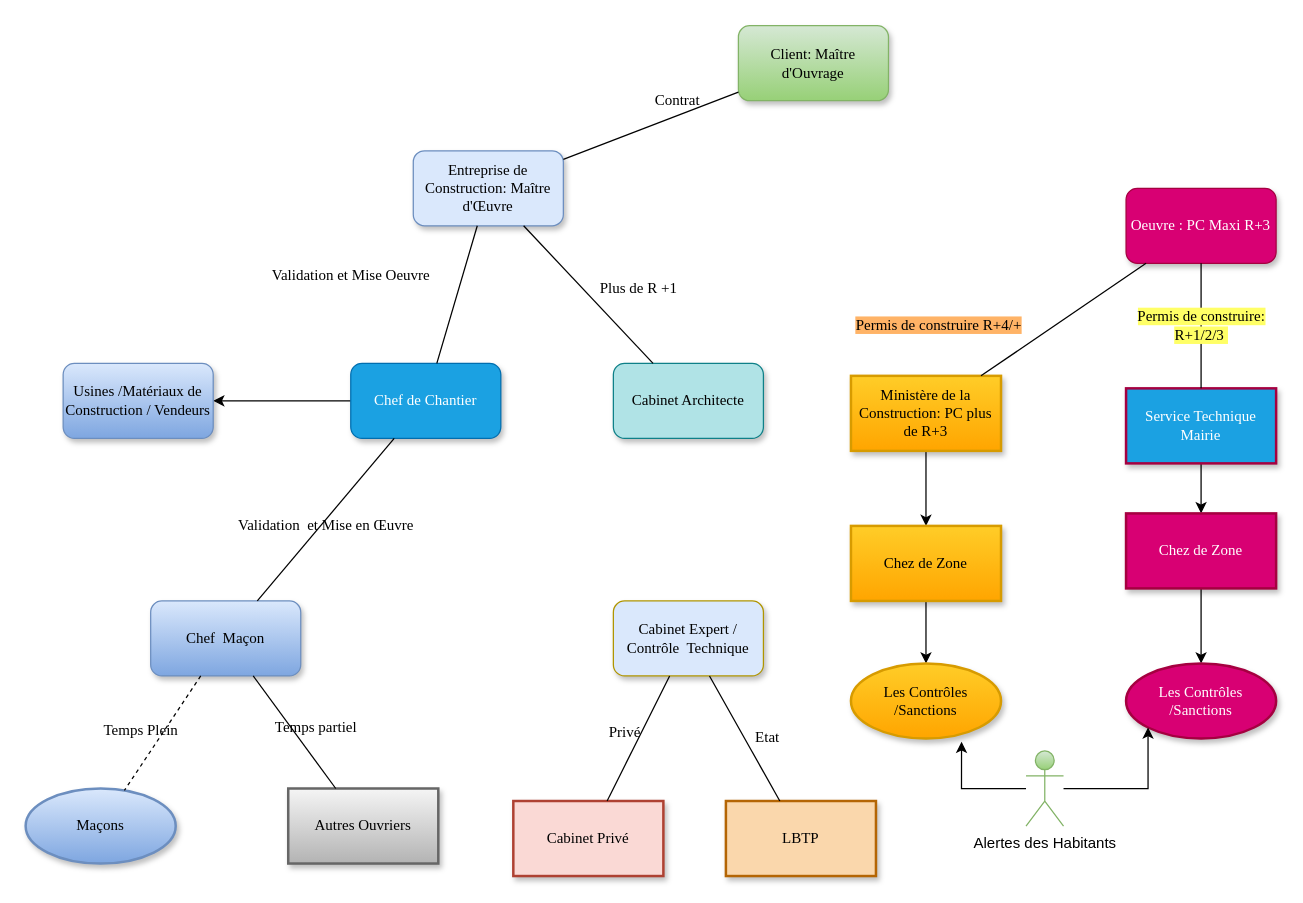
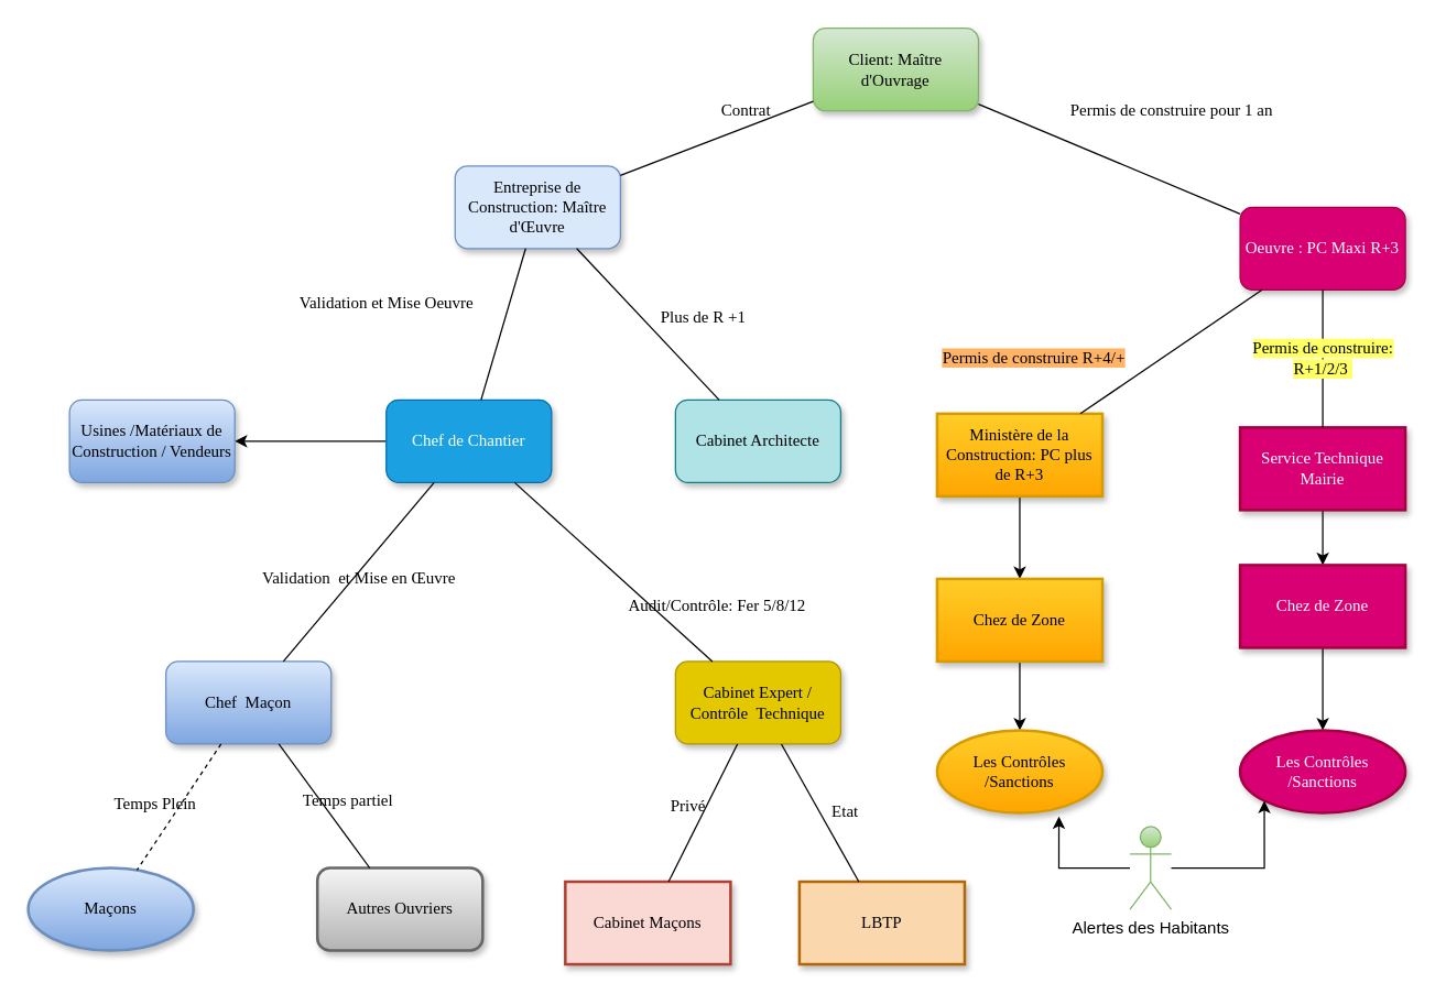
+ <mxCell id="5" value="Permis de construire pour 1 an" style="rounded=0;html=1;labelBackgroundColor=none;startArrow=none;startFill=0;startSize=5;endArrow=none;endFill=0;endSize=5;jettySize=auto;orthogonalLoop=1;strokeWidth=1;fontFamily=Verdana;fontSize=12" parent="1" source="2" target="4" edge="1"><mxGeometry x="0.271" y="50" relative="1" as="geometry"><mxPoint as="offset" /></mxGeometry></mxCell>
- <mxCell id="13" value="&lt;span&gt;Service Technique Mairie&lt;/span&gt;" style="whiteSpace=wrap;html=1;rounded=0;shadow=1;labelBackgroundColor=none;strokeWidth=2;fontFamily=Verdana;fontSize=12;align=center;fillColor=#1ba1e2;fontColor=#ffffff;strokeColor=#A50040;" parent="1" vertex="1"><mxGeometry x="900" y="310" width="120" height="60" as="geometry" /></mxCell>
+ <mxCell id="13" value="&lt;span&gt;Service Technique Mairie&lt;/span&gt;" style="whiteSpace=wrap;html=1;rounded=0;shadow=1;labelBackgroundColor=none;strokeWidth=2;fontFamily=Verdana;fontSize=12;align=center;fillColor=#d80073;fontColor=#ffffff;strokeColor=#A50040;" parent="1" vertex="1"><mxGeometry x="900" y="310" width="120" height="60" as="geometry" /></mxCell>
+ <mxCell id="21" value="Audit/Contrôle: Fer 5/8/12" style="rounded=0;html=1;labelBackgroundColor=none;startArrow=none;startFill=0;startSize=5;endArrow=none;endFill=0;endSize=5;jettySize=auto;orthogonalLoop=1;strokeWidth=1;fontFamily=Verdana;fontSize=12" parent="1" source="8" target="15" edge="1"><mxGeometry x="0.747" y="32" relative="1" as="geometry"><mxPoint as="offset" /></mxGeometry></mxCell>
- <mxCell id="15" value="&lt;span&gt;Cabinet Expert / Contrôle&amp;nbsp; Technique&lt;/span&gt;" style="whiteSpace=wrap;html=1;rounded=1;shadow=1;labelBackgroundColor=none;strokeWidth=1;fontFamily=Verdana;fontSize=12;align=center;fillColor=#dae8fc;strokeColor=#B09500;fontColor=#000000;" parent="1" vertex="1"><mxGeometry x="490" y="480" width="120" height="60" as="geometry" /></mxCell>
+ <mxCell id="15" value="&lt;span&gt;Cabinet Expert / Contrôle&amp;nbsp; Technique&lt;/span&gt;" style="whiteSpace=wrap;html=1;rounded=1;shadow=1;labelBackgroundColor=none;strokeWidth=1;fontFamily=Verdana;fontSize=12;align=center;fillColor=#e3c800;strokeColor=#B09500;fontColor=#000000;" parent="1" vertex="1"><mxGeometry x="490" y="480" width="120" height="60" as="geometry" /></mxCell>
- <mxCell id="23" value="&lt;span&gt;Autres Ouvriers&lt;/span&gt;" style="whiteSpace=wrap;html=1;rounded=0;shadow=1;labelBackgroundColor=none;strokeWidth=2;fontFamily=Verdana;fontSize=12;align=center;fillColor=#f5f5f5;gradientColor=#b3b3b3;strokeColor=#666666;" parent="1" vertex="1"><mxGeometry x="230" y="630" width="120" height="60" as="geometry" /></mxCell>
+ <mxCell id="23" value="&lt;span&gt;Autres Ouvriers&lt;/span&gt;" style="whiteSpace=wrap;html=1;shadow=1;labelBackgroundColor=none;strokeWidth=2;fontFamily=Verdana;fontSize=12;align=center;fillColor=#f5f5f5;gradientColor=#b3b3b3;strokeColor=#666666;rounded=1;" parent="1" vertex="1"><mxGeometry x="230" y="630" width="120" height="60" as="geometry" /></mxCell>
- <mxCell id="24" value="&lt;span&gt;Cabinet Privé&lt;/span&gt;" style="whiteSpace=wrap;html=1;rounded=0;shadow=1;labelBackgroundColor=none;strokeWidth=2;fontFamily=Verdana;fontSize=12;align=center;fillColor=#fad9d5;strokeColor=#ae4132;" parent="1" vertex="1"><mxGeometry x="410" y="640" width="120" height="60" as="geometry" /></mxCell>
+ <mxCell id="24" value="&lt;span&gt;Cabinet Maçons&lt;/span&gt;" style="whiteSpace=wrap;html=1;rounded=0;shadow=1;labelBackgroundColor=none;strokeWidth=2;fontFamily=Verdana;fontSize=12;align=center;fillColor=#fad9d5;strokeColor=#ae4132;" parent="1" vertex="1"><mxGeometry x="410" y="640" width="120" height="60" as="geometry" /></mxCell>
